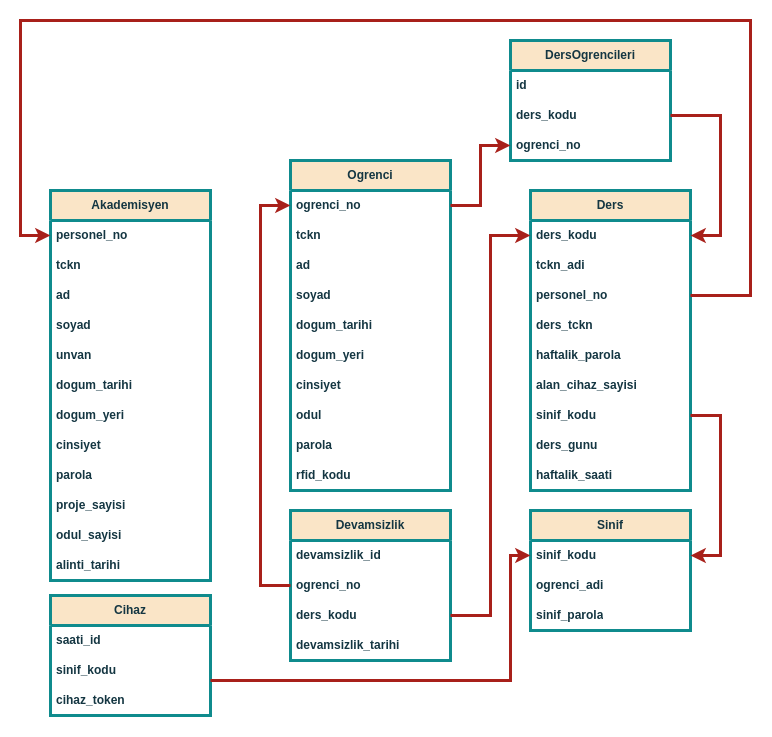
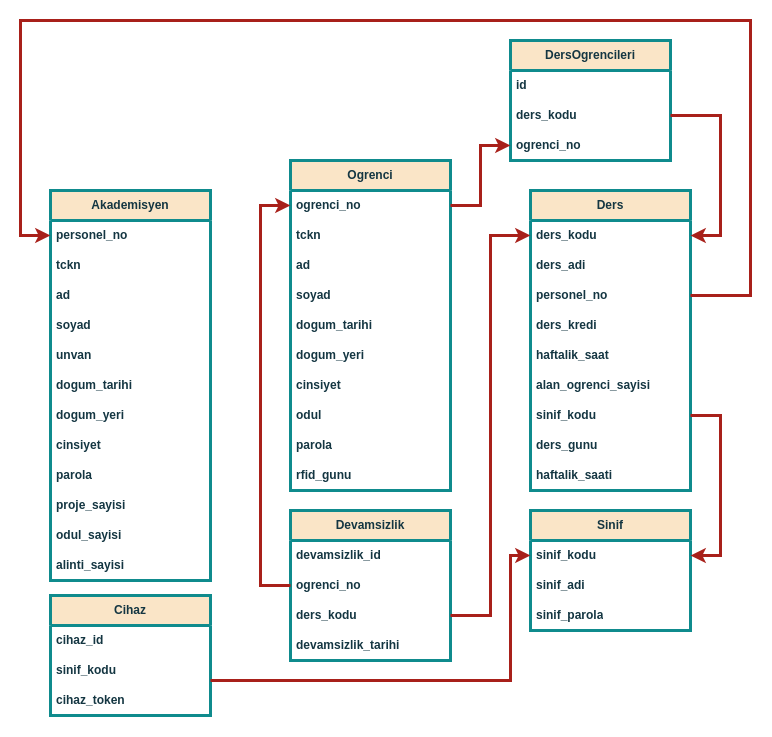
- <mxCell id="28" value="tckn_adi" style="text;strokeColor=none;fillColor=none;align=left;verticalAlign=middle;spacingLeft=4;spacingRight=4;overflow=hidden;points=[[0,0.5],[1,0.5]];portConstraint=eastwest;rotatable=0;whiteSpace=wrap;html=1;fontStyle=1;rounded=0;labelBackgroundColor=none;fontColor=#143642;strokeWidth=3;" parent="26" vertex="1"><mxGeometry y="60" width="160" height="30" as="geometry" /></mxCell>
+ <mxCell id="28" value="ders_adi" style="text;strokeColor=none;fillColor=none;align=left;verticalAlign=middle;spacingLeft=4;spacingRight=4;overflow=hidden;points=[[0,0.5],[1,0.5]];portConstraint=eastwest;rotatable=0;whiteSpace=wrap;html=1;fontStyle=1;rounded=0;labelBackgroundColor=none;fontColor=#143642;strokeWidth=3;" parent="26" vertex="1"><mxGeometry y="60" width="160" height="30" as="geometry" /></mxCell>
- <mxCell id="30" value="ders_tckn" style="text;strokeColor=none;fillColor=none;align=left;verticalAlign=middle;spacingLeft=4;spacingRight=4;overflow=hidden;points=[[0,0.5],[1,0.5]];portConstraint=eastwest;rotatable=0;whiteSpace=wrap;html=1;fontStyle=1;rounded=0;labelBackgroundColor=none;fontColor=#143642;strokeWidth=3;" parent="26" vertex="1"><mxGeometry y="120" width="160" height="30" as="geometry" /></mxCell>
+ <mxCell id="30" value="ders_kredi" style="text;strokeColor=none;fillColor=none;align=left;verticalAlign=middle;spacingLeft=4;spacingRight=4;overflow=hidden;points=[[0,0.5],[1,0.5]];portConstraint=eastwest;rotatable=0;whiteSpace=wrap;html=1;fontStyle=1;rounded=0;labelBackgroundColor=none;fontColor=#143642;strokeWidth=3;" parent="26" vertex="1"><mxGeometry y="120" width="160" height="30" as="geometry" /></mxCell>
- <mxCell id="31" value="haftalik_parola" style="text;strokeColor=none;fillColor=none;align=left;verticalAlign=middle;spacingLeft=4;spacingRight=4;overflow=hidden;points=[[0,0.5],[1,0.5]];portConstraint=eastwest;rotatable=0;whiteSpace=wrap;html=1;fontStyle=1;rounded=0;labelBackgroundColor=none;fontColor=#143642;strokeWidth=3;" parent="26" vertex="1"><mxGeometry y="150" width="160" height="30" as="geometry" /></mxCell>
+ <mxCell id="31" value="haftalik_saat" style="text;strokeColor=none;fillColor=none;align=left;verticalAlign=middle;spacingLeft=4;spacingRight=4;overflow=hidden;points=[[0,0.5],[1,0.5]];portConstraint=eastwest;rotatable=0;whiteSpace=wrap;html=1;fontStyle=1;rounded=0;labelBackgroundColor=none;fontColor=#143642;strokeWidth=3;" parent="26" vertex="1"><mxGeometry y="150" width="160" height="30" as="geometry" /></mxCell>
- <mxCell id="32" value="alan_cihaz_sayisi" style="text;strokeColor=none;fillColor=none;align=left;verticalAlign=middle;spacingLeft=4;spacingRight=4;overflow=hidden;points=[[0,0.5],[1,0.5]];portConstraint=eastwest;rotatable=0;whiteSpace=wrap;html=1;fontStyle=1;rounded=0;labelBackgroundColor=none;fontColor=#143642;strokeWidth=3;" parent="26" vertex="1"><mxGeometry y="180" width="160" height="30" as="geometry" /></mxCell>
+ <mxCell id="32" value="alan_ogrenci_sayisi" style="text;strokeColor=none;fillColor=none;align=left;verticalAlign=middle;spacingLeft=4;spacingRight=4;overflow=hidden;points=[[0,0.5],[1,0.5]];portConstraint=eastwest;rotatable=0;whiteSpace=wrap;html=1;fontStyle=1;rounded=0;labelBackgroundColor=none;fontColor=#143642;strokeWidth=3;" parent="26" vertex="1"><mxGeometry y="180" width="160" height="30" as="geometry" /></mxCell>
- <mxCell id="25" value="rfid_kodu" style="text;strokeColor=none;fillColor=none;align=left;verticalAlign=middle;spacingLeft=4;spacingRight=4;overflow=hidden;points=[[0,0.5],[1,0.5]];portConstraint=eastwest;rotatable=0;whiteSpace=wrap;html=1;fontStyle=1;rounded=0;labelBackgroundColor=none;fontColor=#143642;strokeWidth=3;" parent="15" vertex="1"><mxGeometry y="300" width="160" height="30" as="geometry" /></mxCell>
+ <mxCell id="25" value="rfid_gunu" style="text;strokeColor=none;fillColor=none;align=left;verticalAlign=middle;spacingLeft=4;spacingRight=4;overflow=hidden;points=[[0,0.5],[1,0.5]];portConstraint=eastwest;rotatable=0;whiteSpace=wrap;html=1;fontStyle=1;rounded=0;labelBackgroundColor=none;fontColor=#143642;strokeWidth=3;" parent="15" vertex="1"><mxGeometry y="300" width="160" height="30" as="geometry" /></mxCell>
- <mxCell id="14" value="alinti_tarihi" style="text;strokeColor=none;fillColor=none;align=left;verticalAlign=middle;spacingLeft=4;spacingRight=4;overflow=hidden;points=[[0,0.5],[1,0.5]];portConstraint=eastwest;rotatable=0;whiteSpace=wrap;html=1;fontStyle=1;rounded=0;labelBackgroundColor=none;fontColor=#143642;strokeWidth=3;" parent="2" vertex="1"><mxGeometry y="360" width="160" height="30" as="geometry" /></mxCell>
+ <mxCell id="14" value="alinti_sayisi" style="text;strokeColor=none;fillColor=none;align=left;verticalAlign=middle;spacingLeft=4;spacingRight=4;overflow=hidden;points=[[0,0.5],[1,0.5]];portConstraint=eastwest;rotatable=0;whiteSpace=wrap;html=1;fontStyle=1;rounded=0;labelBackgroundColor=none;fontColor=#143642;strokeWidth=3;" parent="2" vertex="1"><mxGeometry y="360" width="160" height="30" as="geometry" /></mxCell>
- <mxCell id="43" value="ogrenci_adi" style="text;strokeColor=none;fillColor=none;align=left;verticalAlign=middle;spacingLeft=4;spacingRight=4;overflow=hidden;points=[[0,0.5],[1,0.5]];portConstraint=eastwest;rotatable=0;whiteSpace=wrap;html=1;fontStyle=1;rounded=0;labelBackgroundColor=none;fontColor=#143642;strokeWidth=3;" parent="41" vertex="1"><mxGeometry y="60" width="160" height="30" as="geometry" /></mxCell>
+ <mxCell id="43" value="sinif_adi" style="text;strokeColor=none;fillColor=none;align=left;verticalAlign=middle;spacingLeft=4;spacingRight=4;overflow=hidden;points=[[0,0.5],[1,0.5]];portConstraint=eastwest;rotatable=0;whiteSpace=wrap;html=1;fontStyle=1;rounded=0;labelBackgroundColor=none;fontColor=#143642;strokeWidth=3;" parent="41" vertex="1"><mxGeometry y="60" width="160" height="30" as="geometry" /></mxCell>
- <mxCell id="46" value="saati_id" style="text;strokeColor=none;fillColor=none;align=left;verticalAlign=middle;spacingLeft=4;spacingRight=4;overflow=hidden;points=[[0,0.5],[1,0.5]];portConstraint=eastwest;rotatable=0;whiteSpace=wrap;html=1;fontStyle=1;rounded=0;labelBackgroundColor=none;fontColor=#143642;strokeWidth=3;" parent="45" vertex="1"><mxGeometry y="30" width="160" height="30" as="geometry" /></mxCell>
+ <mxCell id="46" value="cihaz_id" style="text;strokeColor=none;fillColor=none;align=left;verticalAlign=middle;spacingLeft=4;spacingRight=4;overflow=hidden;points=[[0,0.5],[1,0.5]];portConstraint=eastwest;rotatable=0;whiteSpace=wrap;html=1;fontStyle=1;rounded=0;labelBackgroundColor=none;fontColor=#143642;strokeWidth=3;" parent="45" vertex="1"><mxGeometry y="30" width="160" height="30" as="geometry" /></mxCell>
